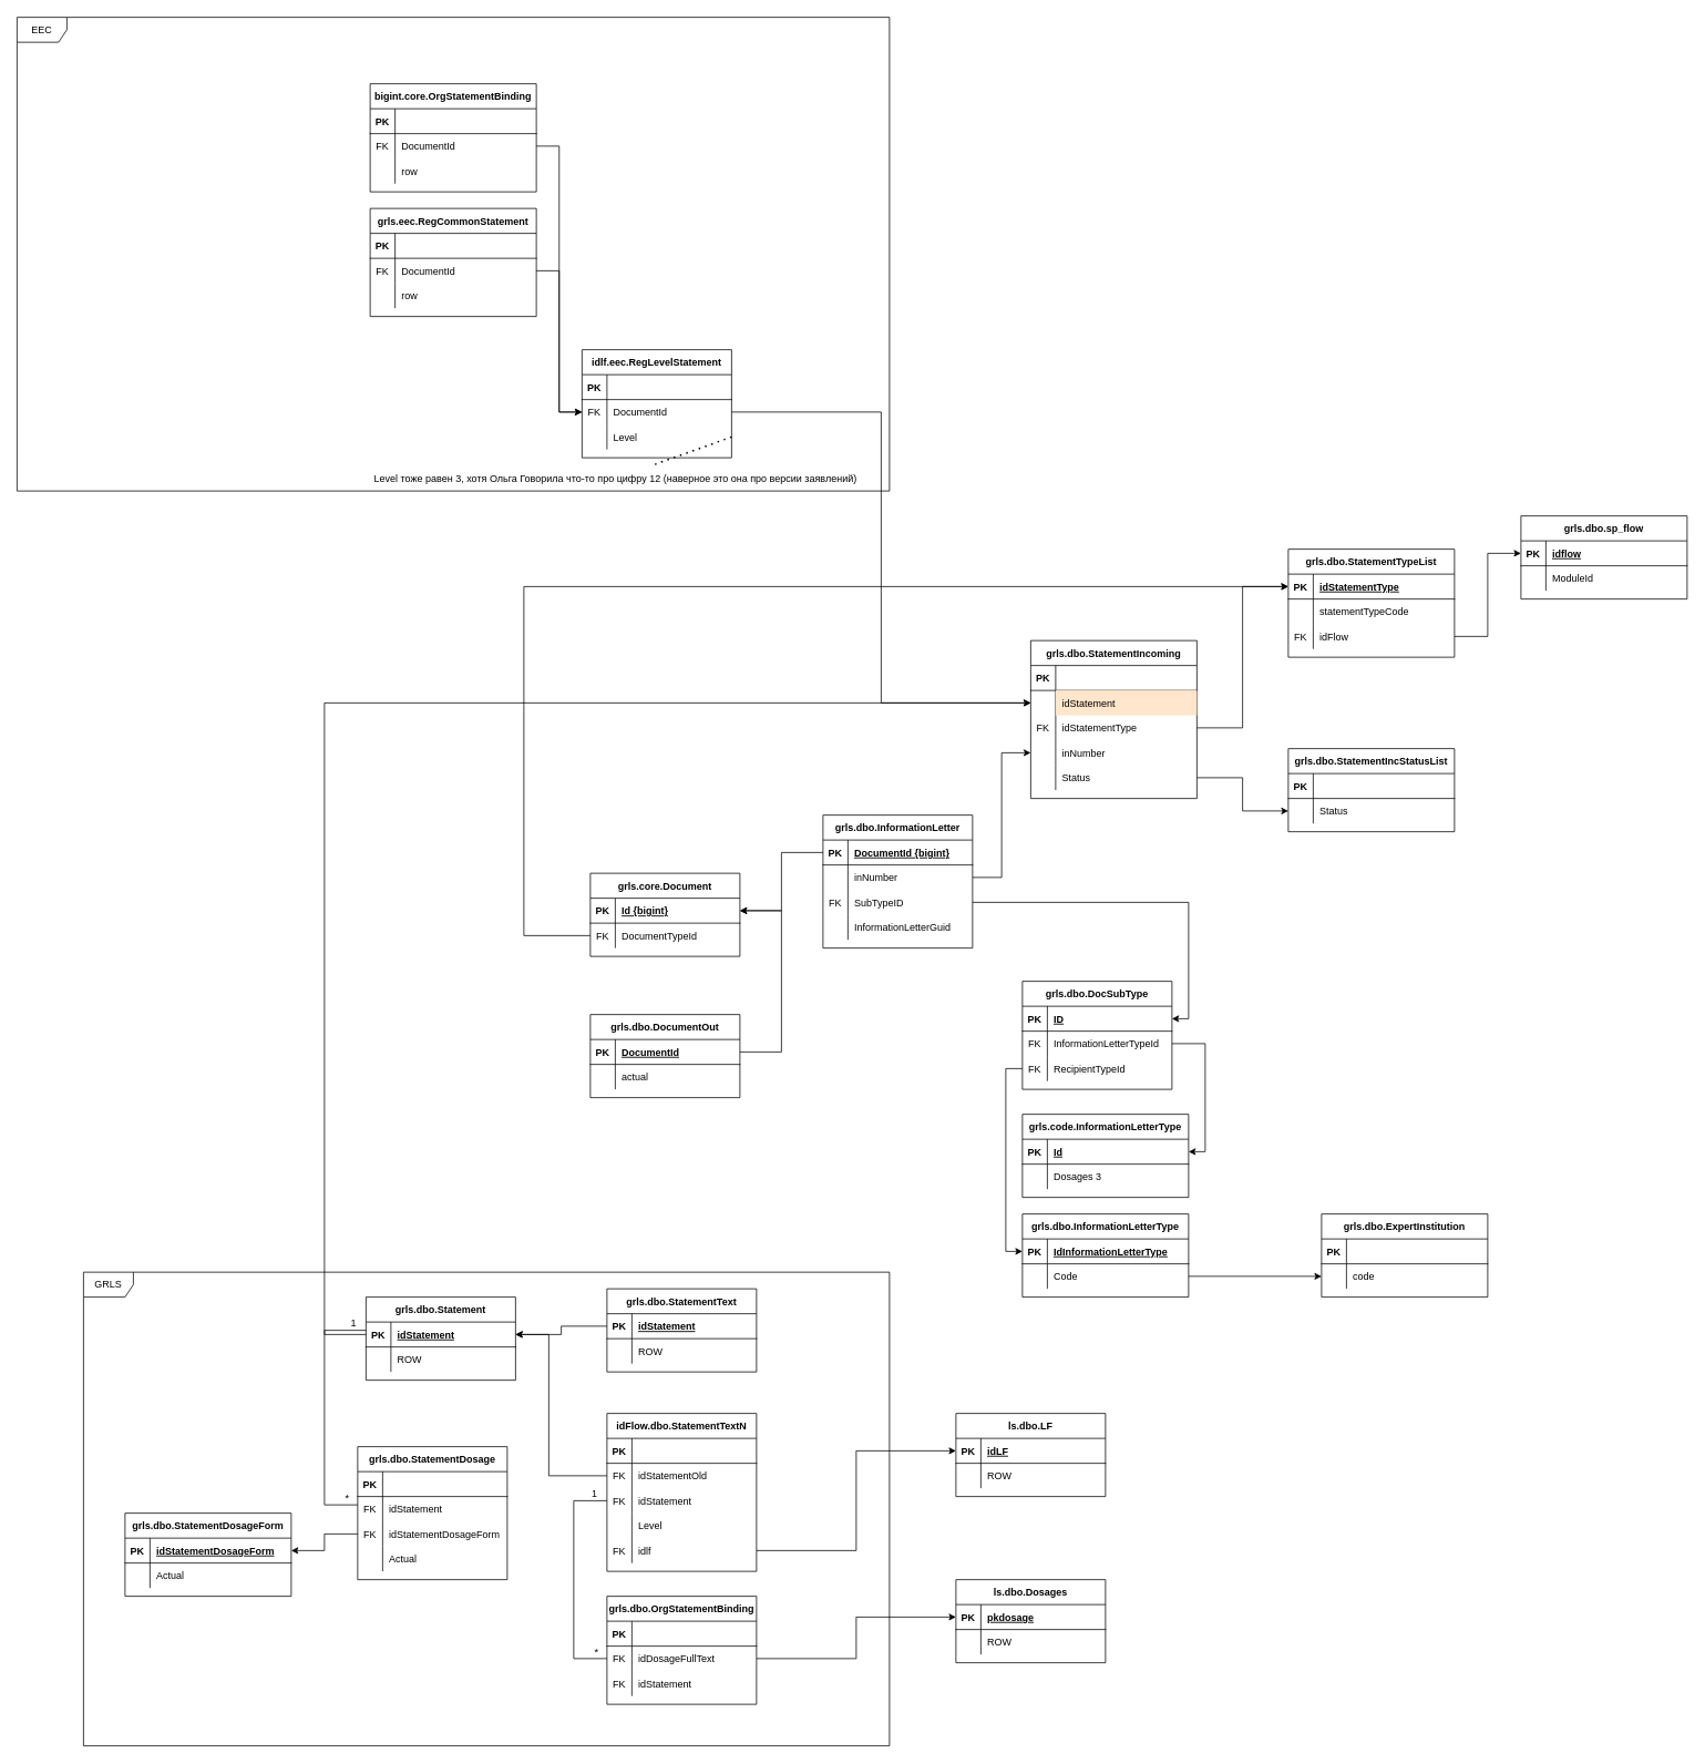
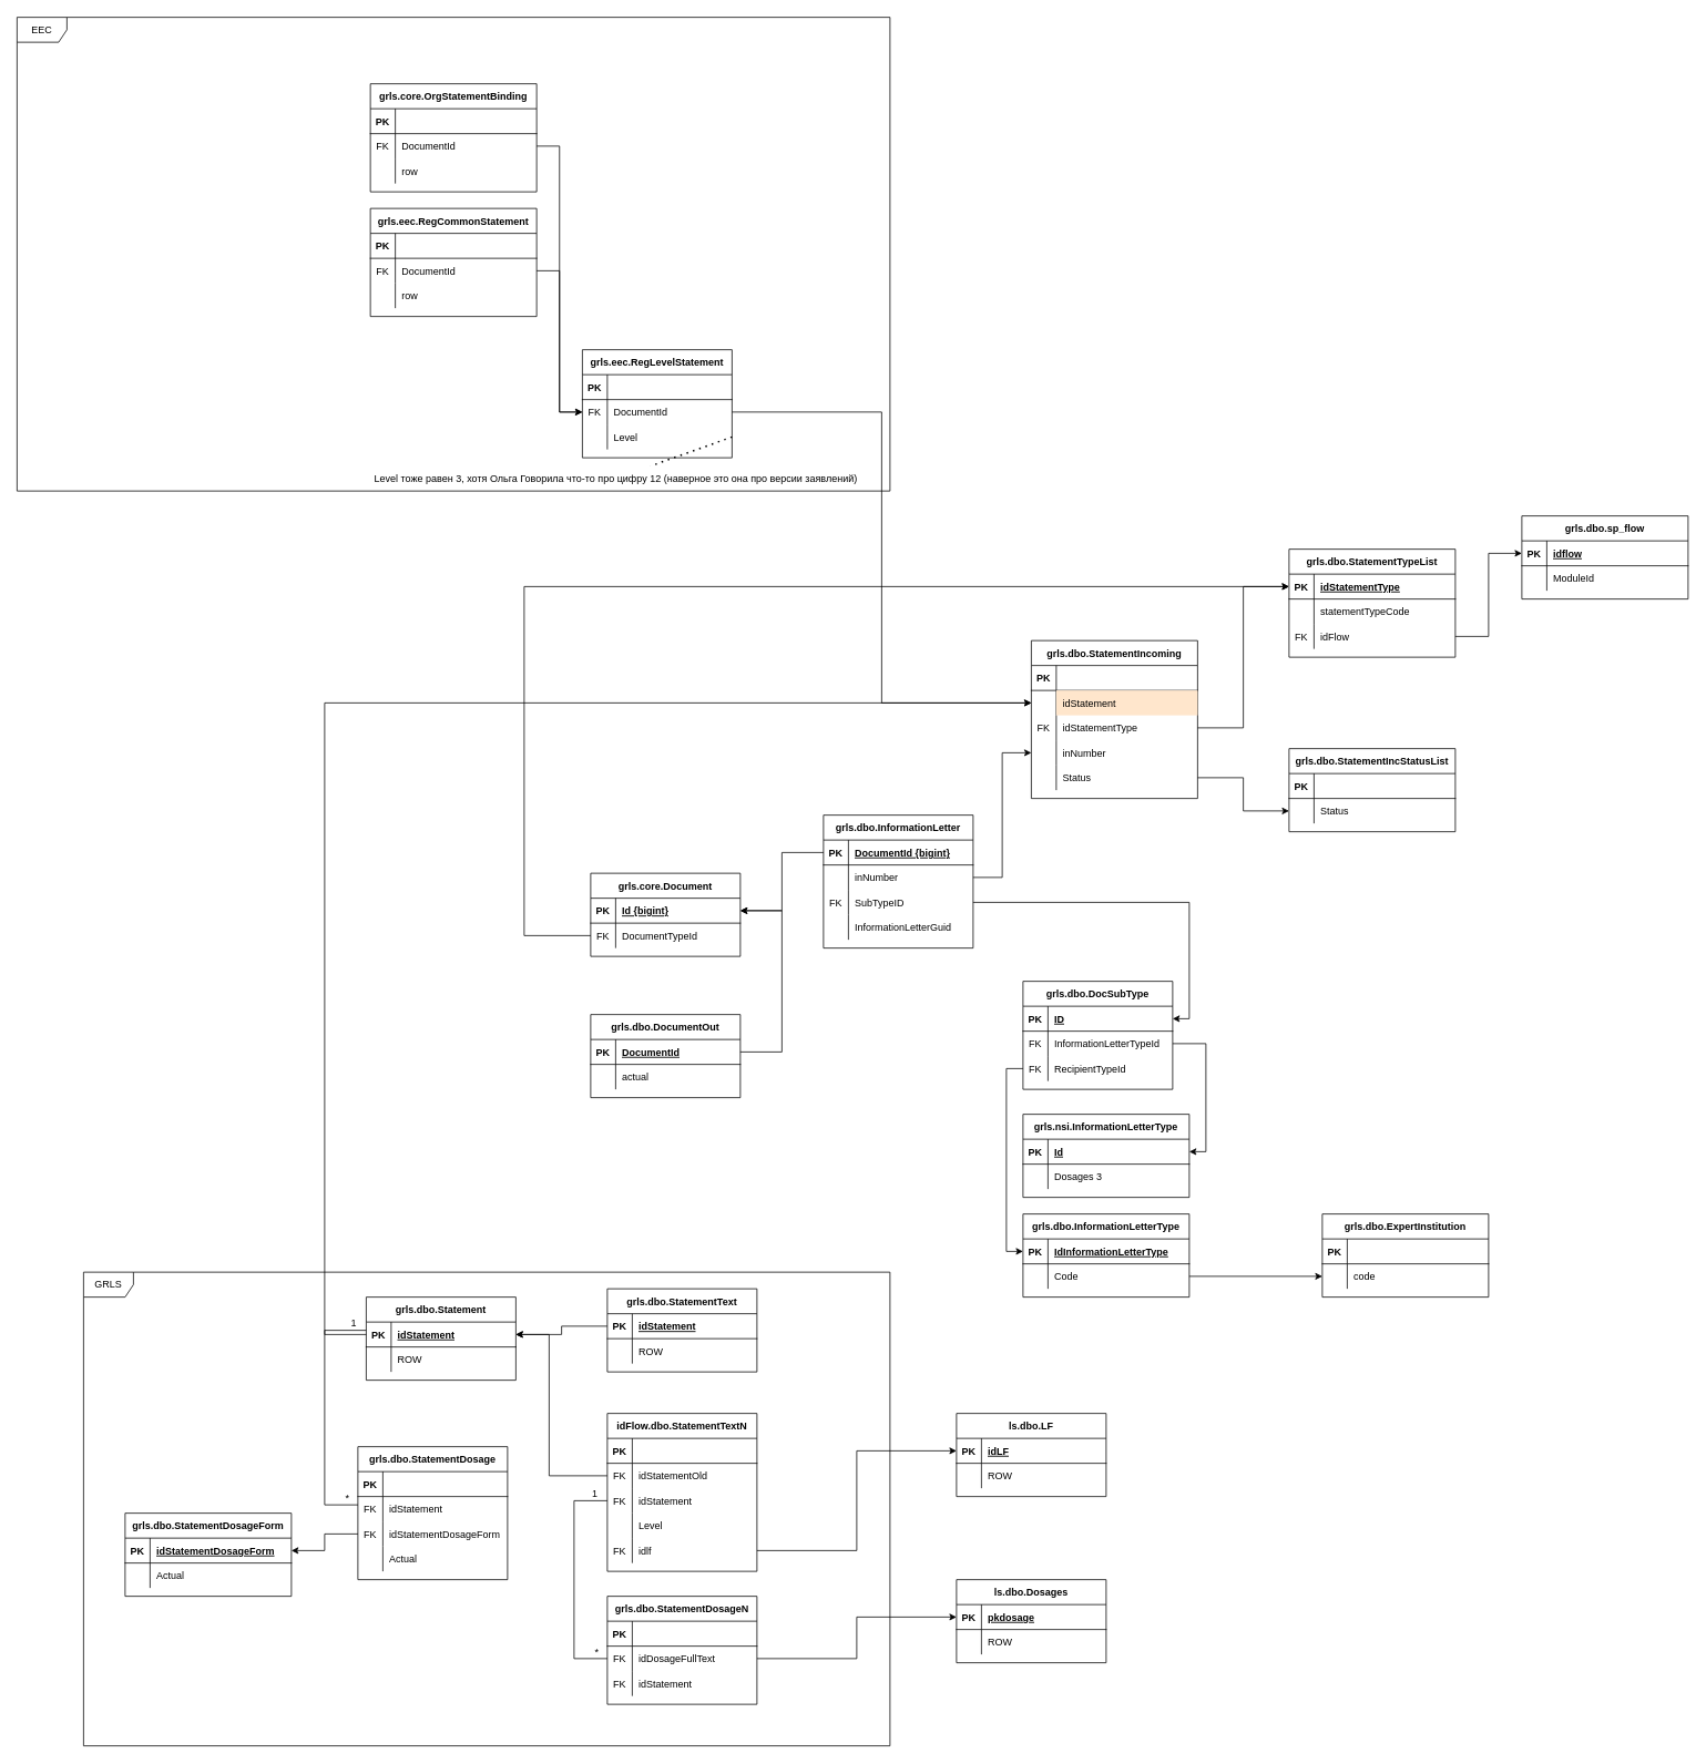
- <mxCell id="223" value="bigint.core.OrgStatementBinding" style="shape=table;startSize=30;container=1;collapsible=1;childLayout=tableLayout;fixedRows=1;rowLines=0;fontStyle=1;align=center;resizeLast=1;" vertex="1" parent="1"><mxGeometry x="445" y="100" width="200" height="130" as="geometry" /></mxCell>
+ <mxCell id="223" value="grls.core.OrgStatementBinding" style="shape=table;startSize=30;container=1;collapsible=1;childLayout=tableLayout;fixedRows=1;rowLines=0;fontStyle=1;align=center;resizeLast=1;" vertex="1" parent="1"><mxGeometry x="445" y="100" width="200" height="130" as="geometry" /></mxCell>
- <mxCell id="198" value="idlf.eec.RegLevelStatement" style="shape=table;startSize=30;container=1;collapsible=1;childLayout=tableLayout;fixedRows=1;rowLines=0;fontStyle=1;align=center;resizeLast=1;" vertex="1" parent="1"><mxGeometry x="700" width="180" height="130" as="geometry" y="420" /></mxCell>
+ <mxCell id="198" value="grls.eec.RegLevelStatement" style="shape=table;startSize=30;container=1;collapsible=1;childLayout=tableLayout;fixedRows=1;rowLines=0;fontStyle=1;align=center;resizeLast=1;" vertex="1" parent="1"><mxGeometry x="700" width="180" height="130" as="geometry" y="420" /></mxCell>
- <mxCell id="36" value="grls.code.InformationLetterType" style="shape=table;startSize=30;container=1;collapsible=1;childLayout=tableLayout;fixedRows=1;rowLines=0;fontStyle=1;align=center;resizeLast=1;" vertex="1" parent="1"><mxGeometry x="1230" y="1340" width="200" height="100" as="geometry" /></mxCell>
+ <mxCell id="36" value="grls.nsi.InformationLetterType" style="shape=table;startSize=30;container=1;collapsible=1;childLayout=tableLayout;fixedRows=1;rowLines=0;fontStyle=1;align=center;resizeLast=1;" vertex="1" parent="1"><mxGeometry x="1230" y="1340" width="200" height="100" as="geometry" /></mxCell>
- <mxCell id="153" value="grls.dbo.OrgStatementBinding" style="shape=table;startSize=30;container=1;collapsible=1;childLayout=tableLayout;fixedRows=1;rowLines=0;fontStyle=1;align=center;resizeLast=1;" vertex="1" parent="1"><mxGeometry x="730" y="1920" width="180" height="130" as="geometry" /></mxCell>
+ <mxCell id="153" value="grls.dbo.StatementDosageN" style="shape=table;startSize=30;container=1;collapsible=1;childLayout=tableLayout;fixedRows=1;rowLines=0;fontStyle=1;align=center;resizeLast=1;" vertex="1" parent="1"><mxGeometry x="730" y="1920" width="180" height="130" as="geometry" /></mxCell>
